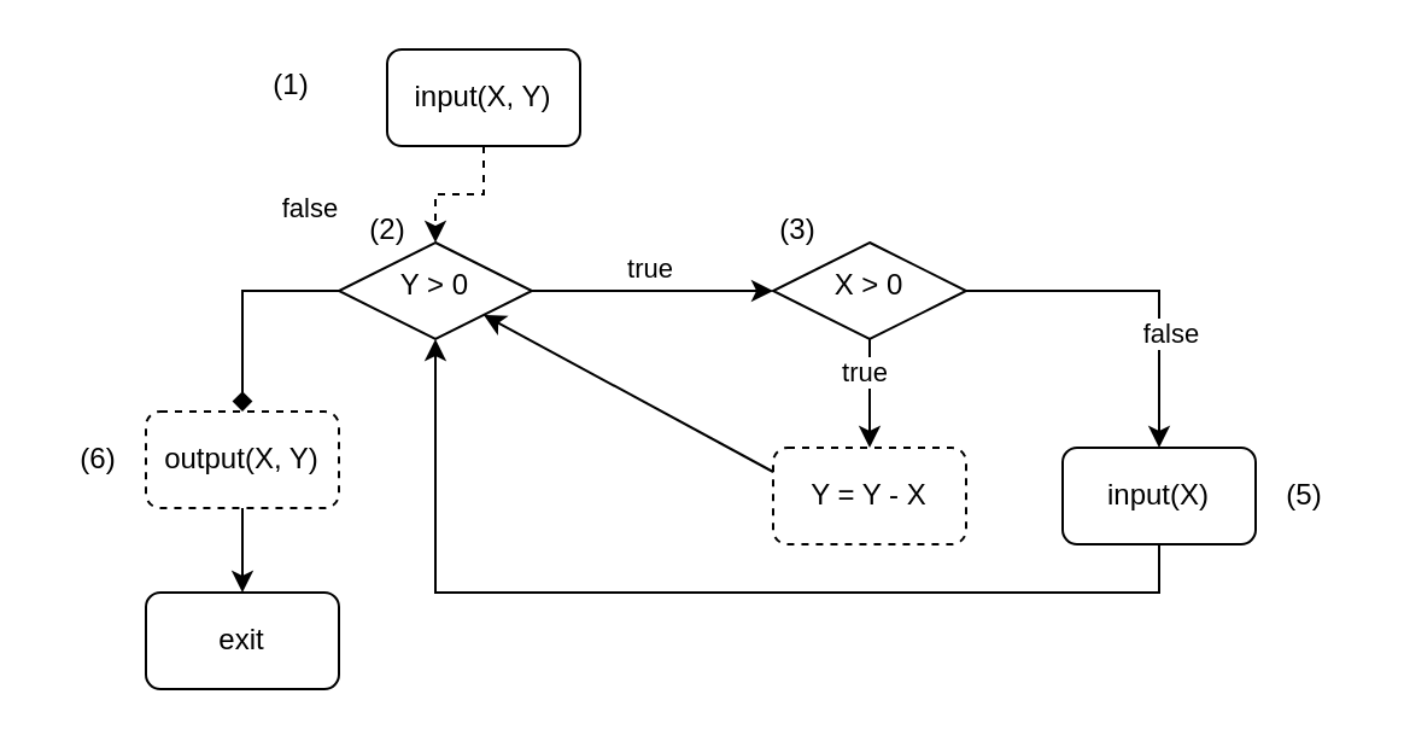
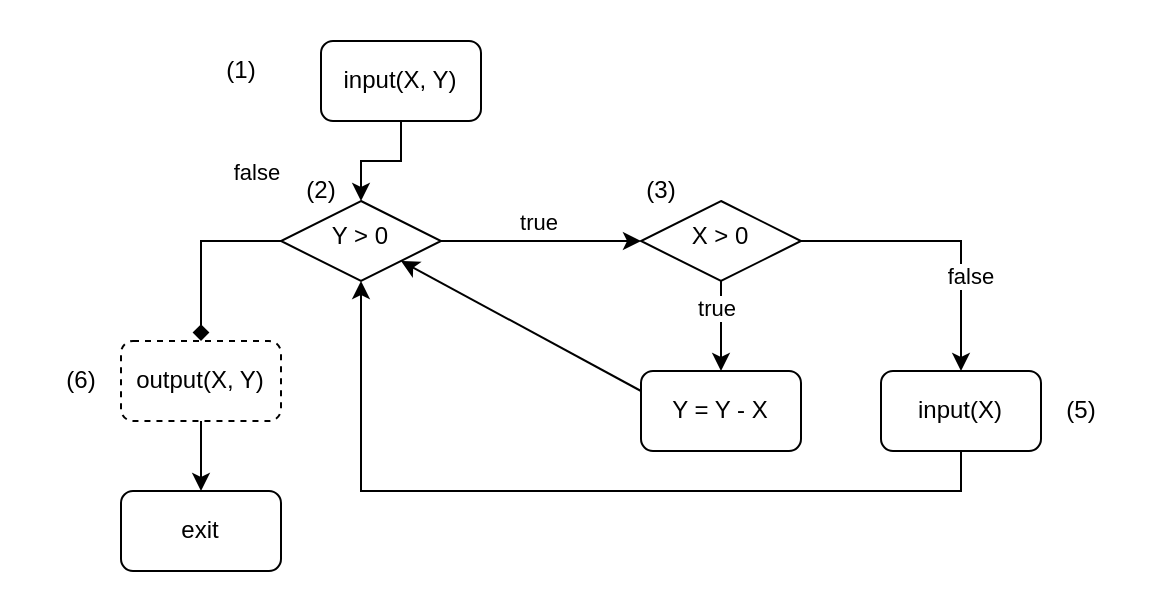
- <mxCell id="2" style="edgeStyle=orthogonalEdgeStyle;rounded=0;orthogonalLoop=1;jettySize=auto;html=1;exitX=0.5;exitY=1;exitDx=0;exitDy=0;entryX=0.5;entryY=0;entryDx=0;entryDy=0;dashed=1;" parent="1" source="3" target="8" edge="1"><mxGeometry relative="1" as="geometry" /></mxCell>
+ <mxCell id="2" style="edgeStyle=orthogonalEdgeStyle;rounded=0;orthogonalLoop=1;jettySize=auto;html=1;exitX=0.5;exitY=1;exitDx=0;exitDy=0;entryX=0.5;entryY=0;entryDx=0;entryDy=0;" parent="1" source="3" target="8" edge="1"><mxGeometry relative="1" as="geometry" /></mxCell>
- <mxCell id="14" value="Y = Y - X" style="rounded=1;whiteSpace=wrap;html=1;dashed=1;" parent="1" vertex="1"><mxGeometry x="320" y="185" width="80" height="40" as="geometry" /></mxCell>
+ <mxCell id="14" value="Y = Y - X" style="rounded=1;whiteSpace=wrap;html=1;" parent="1" vertex="1"><mxGeometry x="320" y="185" width="80" height="40" as="geometry" /></mxCell>
